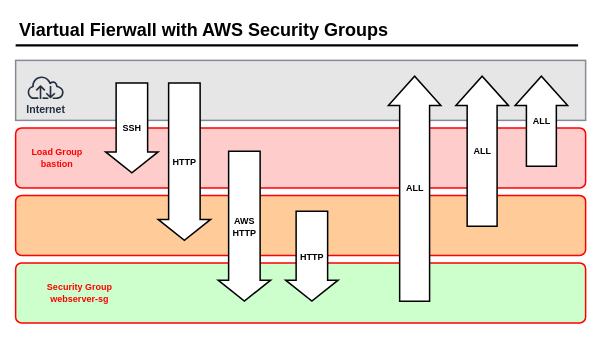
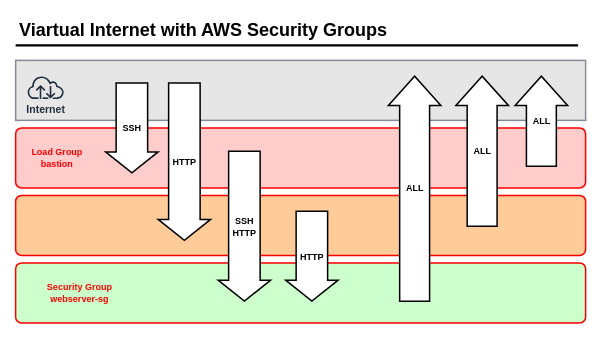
- <mxCell id="16" value="&lt;h1&gt;Viartual Fierwall with AWS Security Groups&lt;/h1&gt;" style="text;html=1;strokeColor=none;fillColor=none;spacing=5;spacingTop=-20;whiteSpace=wrap;overflow=hidden;rounded=0;strokeWidth=2;fontSize=12;fontColor=#000000;" vertex="1" parent="1"><mxGeometry x="20" y="20" width="740" height="40" as="geometry" /></mxCell>
+ <mxCell id="16" value="&lt;h1&gt;Viartual Internet with AWS Security Groups&lt;/h1&gt;" style="text;html=1;strokeColor=none;fillColor=none;spacing=5;spacingTop=-20;whiteSpace=wrap;overflow=hidden;rounded=0;strokeWidth=2;fontSize=12;fontColor=#000000;" vertex="1" parent="1"><mxGeometry x="20" y="20" width="740" height="40" as="geometry" /></mxCell>
- <mxCell id="15" value="&lt;b&gt;&lt;font color=&quot;#000000&quot; style=&quot;font-size: 12px;&quot;&gt;AWS&lt;br&gt;HTTP&lt;br&gt;&lt;/font&gt;&lt;/b&gt;" style="html=1;shadow=0;dashed=0;align=center;verticalAlign=middle;shape=mxgraph.arrows2.arrow;dy=0.4;dx=28;direction=south;notch=0;strokeWidth=2;fontSize=14;fontColor=#ff0000;" vertex="1" parent="1"><mxGeometry x="290" y="201" width="70" height="200" as="geometry" /></mxCell>
+ <mxCell id="15" value="&lt;b&gt;&lt;font color=&quot;#000000&quot; style=&quot;font-size: 12px;&quot;&gt;SSH&lt;br&gt;HTTP&lt;br&gt;&lt;/font&gt;&lt;/b&gt;" style="html=1;shadow=0;dashed=0;align=center;verticalAlign=middle;shape=mxgraph.arrows2.arrow;dy=0.4;dx=28;direction=south;notch=0;strokeWidth=2;fontSize=14;fontColor=#ff0000;" vertex="1" parent="1"><mxGeometry x="290" y="201" width="70" height="200" as="geometry" /></mxCell>
